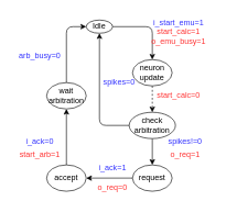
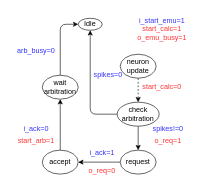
- <mxCell id="2" style="edgeStyle=orthogonalEdgeStyle;rounded=1;orthogonalLoop=1;jettySize=auto;html=1;exitX=1;exitY=0.5;exitDx=0;exitDy=0;entryX=0.5;entryY=0;entryDx=0;entryDy=0;curved=0;" parent="1" source="3" target="5" edge="1"><mxGeometry relative="1" as="geometry" /></mxCell>
